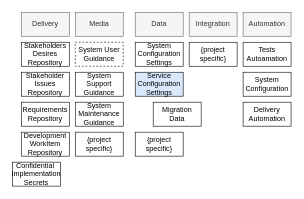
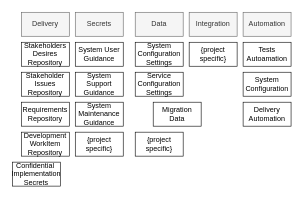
- <mxCell id="3" value="Media" style="rounded=0;whiteSpace=wrap;html=1;fillColor=#f5f5f5;fontColor=#333333;strokeColor=#666666;" parent="1" vertex="1"><mxGeometry x="125" y="20" width="80" height="40" as="geometry" /></mxCell>
+ <mxCell id="3" value="Secrets" style="rounded=0;whiteSpace=wrap;html=1;fillColor=#f5f5f5;fontColor=#333333;strokeColor=#666666;" parent="1" vertex="1"><mxGeometry x="125" y="20" width="80" height="40" as="geometry" /></mxCell>
- <mxCell id="8" value="System User Guidance" style="rounded=0;whiteSpace=wrap;html=1;dashed=1;" parent="1" vertex="1"><mxGeometry x="125" y="70" width="80" height="40" as="geometry" /></mxCell>
+ <mxCell id="8" value="System User Guidance" style="rounded=0;whiteSpace=wrap;html=1;" parent="1" vertex="1"><mxGeometry x="125" y="70" width="80" height="40" as="geometry" /></mxCell>
- <mxCell id="21" value="Service Configuration&lt;br&gt;Settings" style="rounded=0;whiteSpace=wrap;html=1;fillColor=#dae8fc;" vertex="1" parent="1"><mxGeometry x="225" y="120" width="80" height="40" as="geometry" /></mxCell>
+ <mxCell id="21" value="Service Configuration&lt;br&gt;Settings" style="rounded=0;whiteSpace=wrap;html=1;" vertex="1" parent="1"><mxGeometry x="225" y="120" width="80" height="40" as="geometry" /></mxCell>
